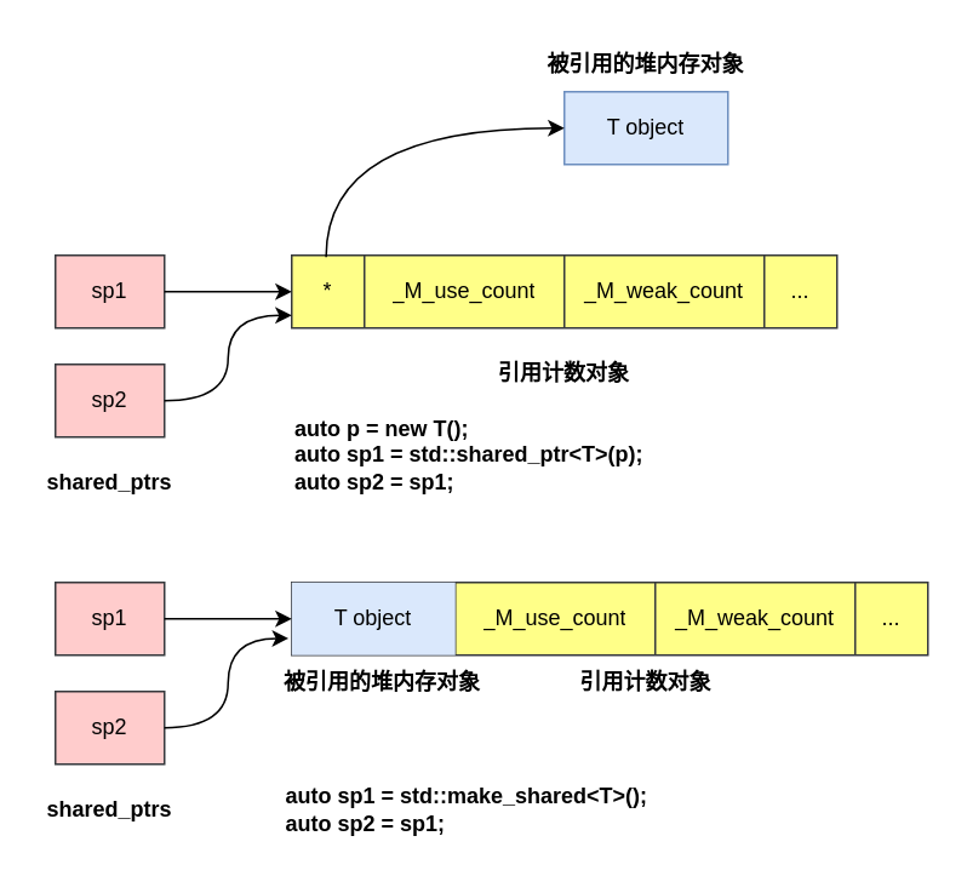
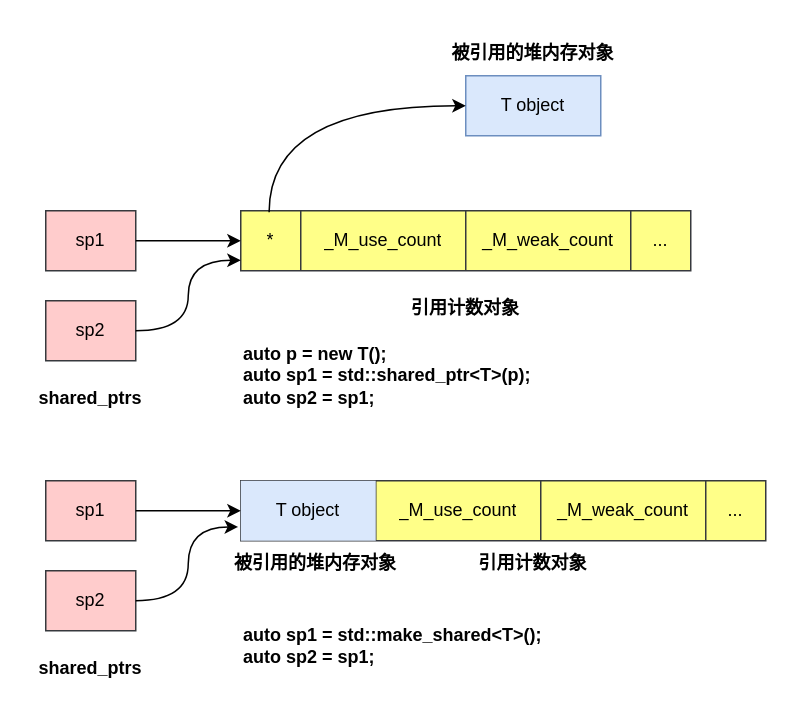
- <mxCell id="39" value="&lt;b&gt;auto sp1 = std::make_shared&amp;lt;T&amp;gt;();&lt;br&gt;auto sp2 = sp1;&lt;br&gt;&lt;/b&gt;" style="text;html=1;strokeColor=none;fillColor=none;align=left;verticalAlign=middle;whiteSpace=wrap;rounded=0;" vertex="1" parent="1"><mxGeometry x="155" y="415" width="250" height="60" as="geometry" /></mxCell>
+ <mxCell id="39" value="&lt;b&gt;auto sp1 = std::make_shared&amp;lt;T&amp;gt;();&lt;br&gt;auto sp2 = sp1;&lt;br&gt;&lt;/b&gt;" style="text;html=1;strokeColor=none;fillColor=none;align=left;verticalAlign=middle;whiteSpace=wrap;rounded=0;" vertex="1" parent="1"><mxGeometry x="160" y="400" width="250" height="60" as="geometry" /></mxCell>
